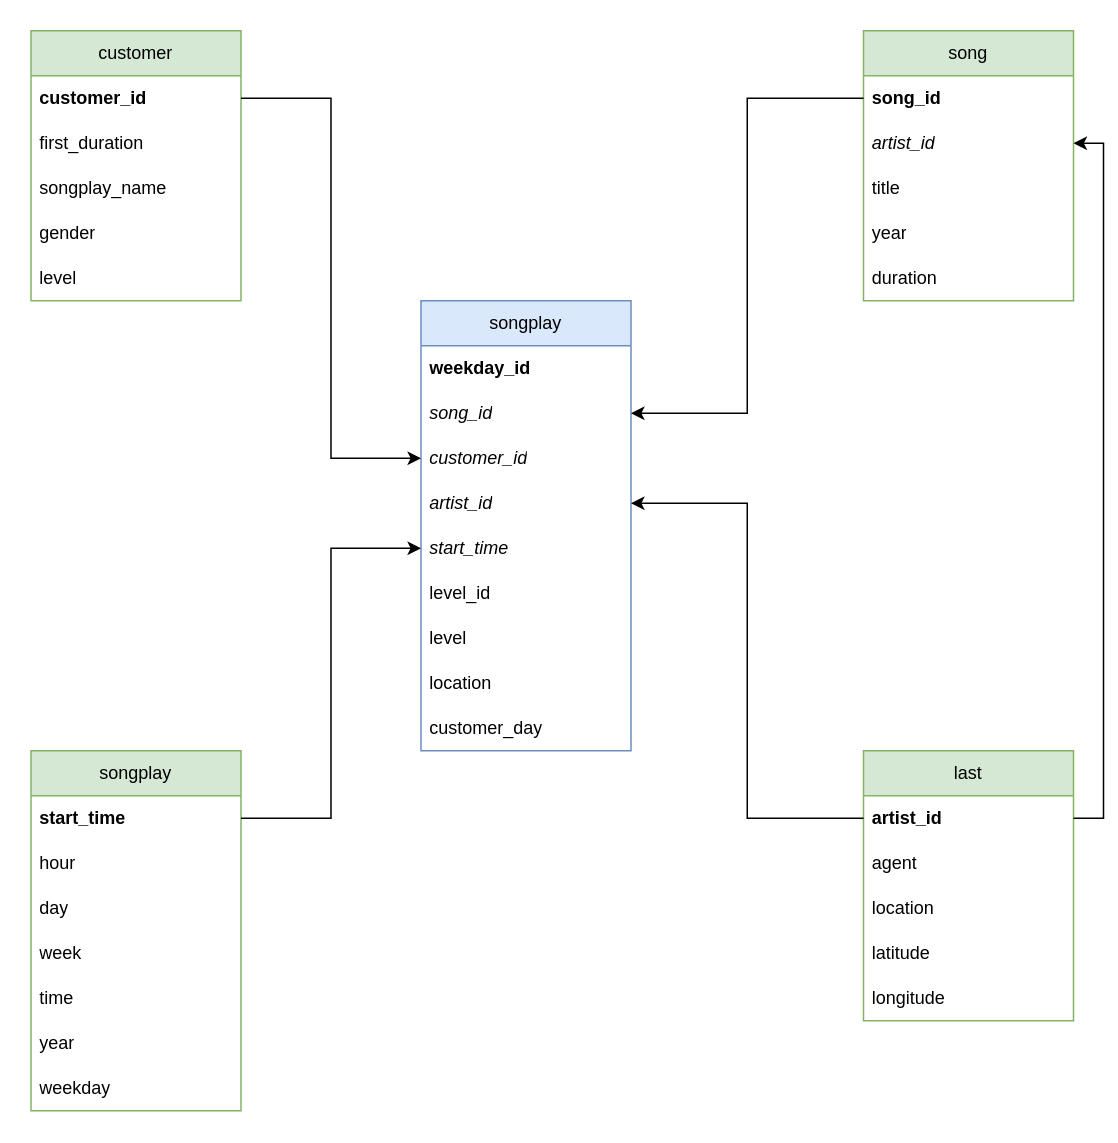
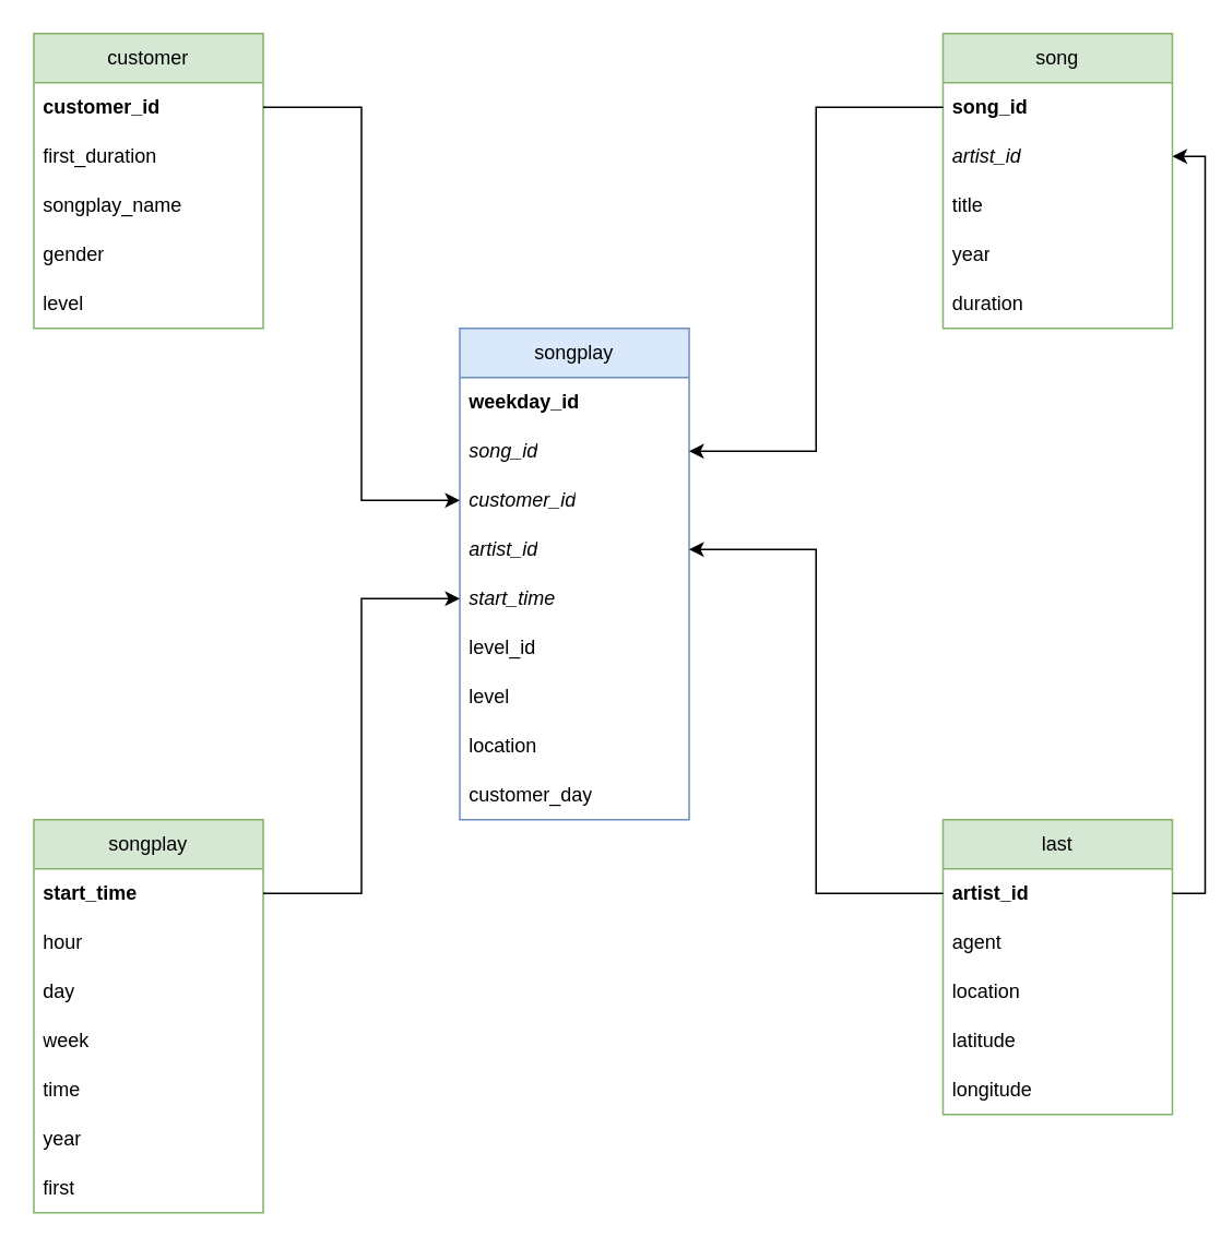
- <mxCell id="37" value="weekday" style="text;strokeColor=none;fillColor=none;align=left;verticalAlign=middle;spacingLeft=4;spacingRight=4;overflow=hidden;points=[[0,0.5],[1,0.5]];portConstraint=eastwest;rotatable=0;whiteSpace=wrap;html=1;" vertex="1" parent="30"><mxGeometry y="210" width="140" height="30" as="geometry" /></mxCell>
+ <mxCell id="37" value="first" style="text;strokeColor=none;fillColor=none;align=left;verticalAlign=middle;spacingLeft=4;spacingRight=4;overflow=hidden;points=[[0,0.5],[1,0.5]];portConstraint=eastwest;rotatable=0;whiteSpace=wrap;html=1;" vertex="1" parent="30"><mxGeometry y="210" width="140" height="30" as="geometry" /></mxCell>
